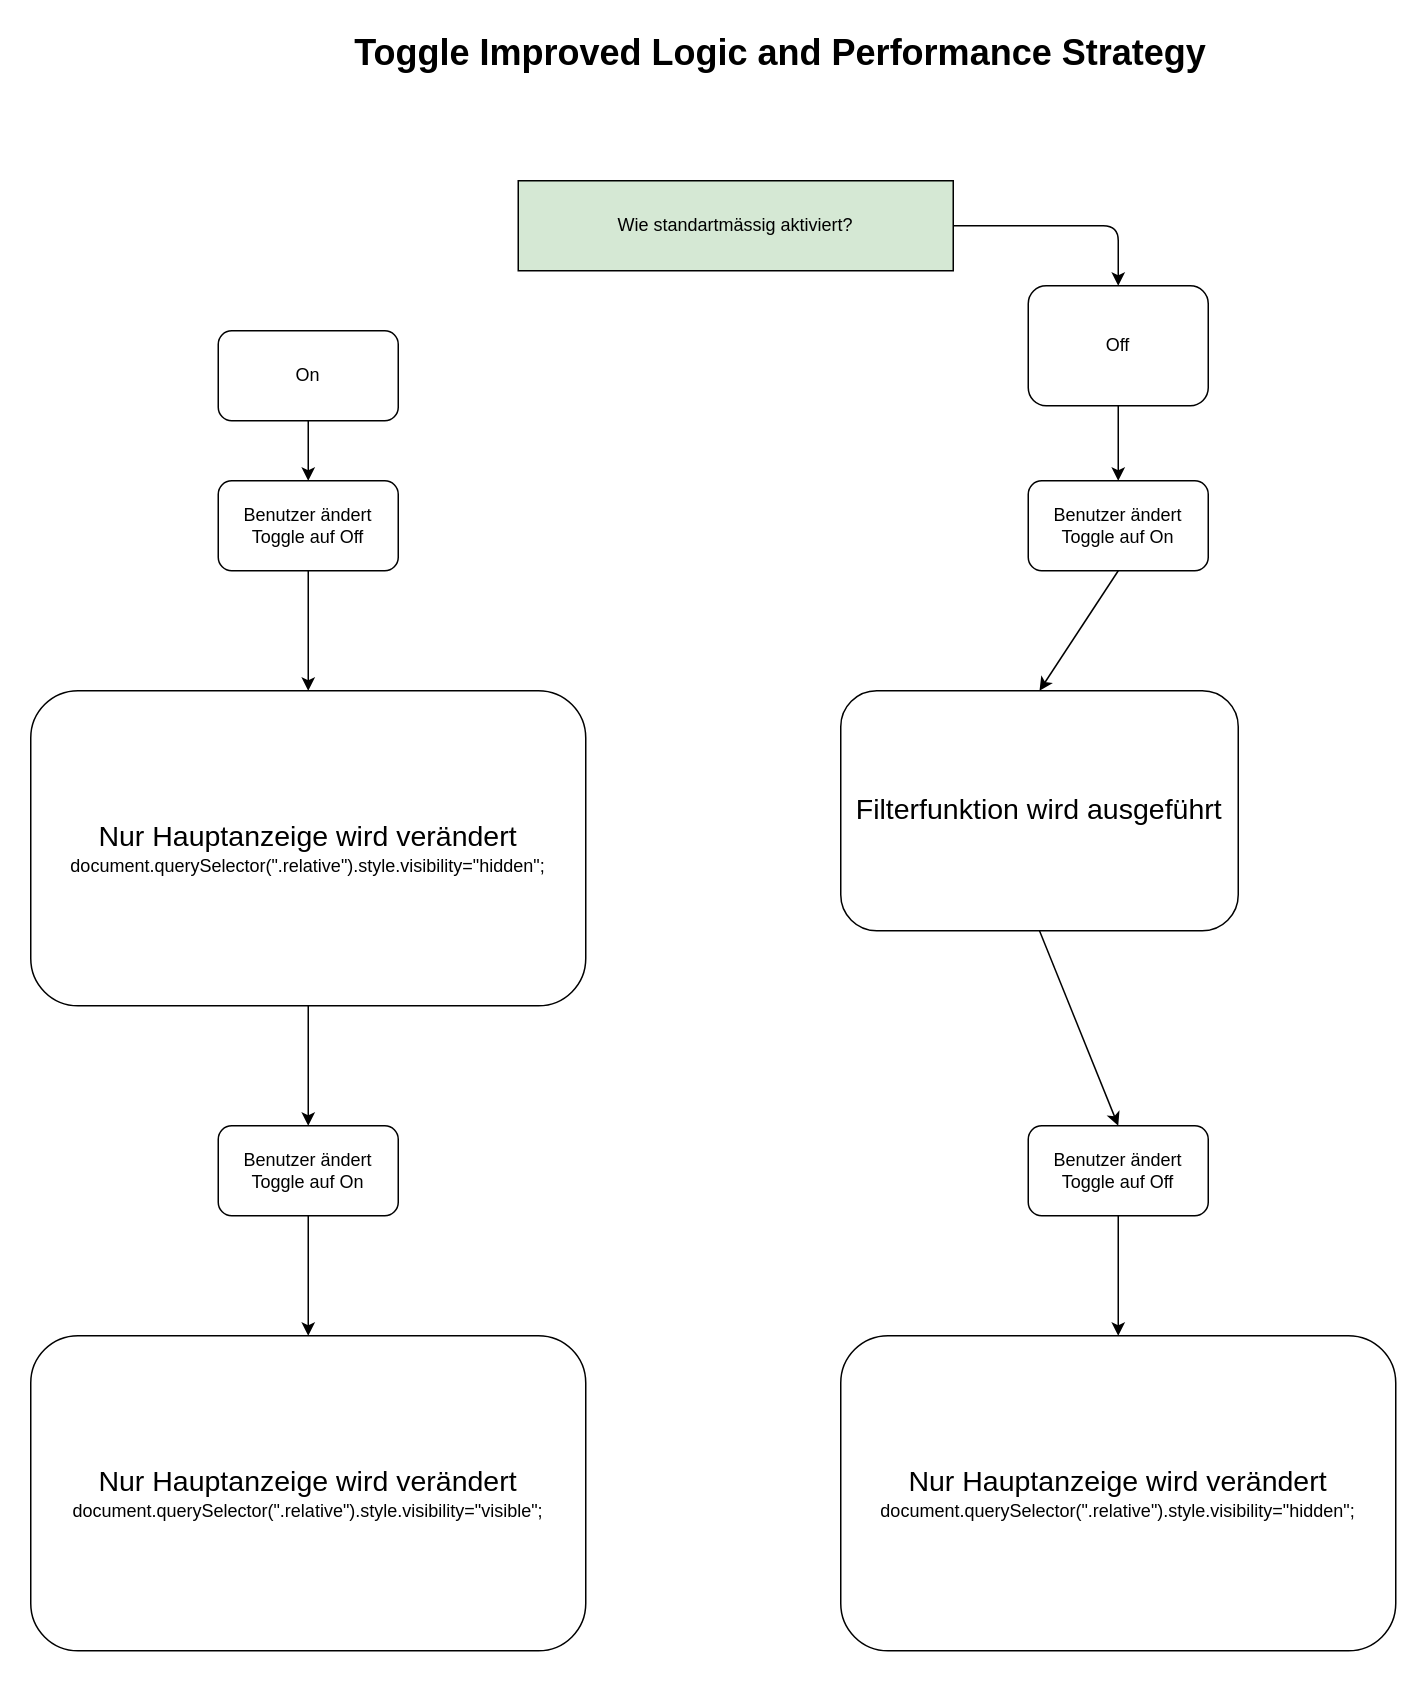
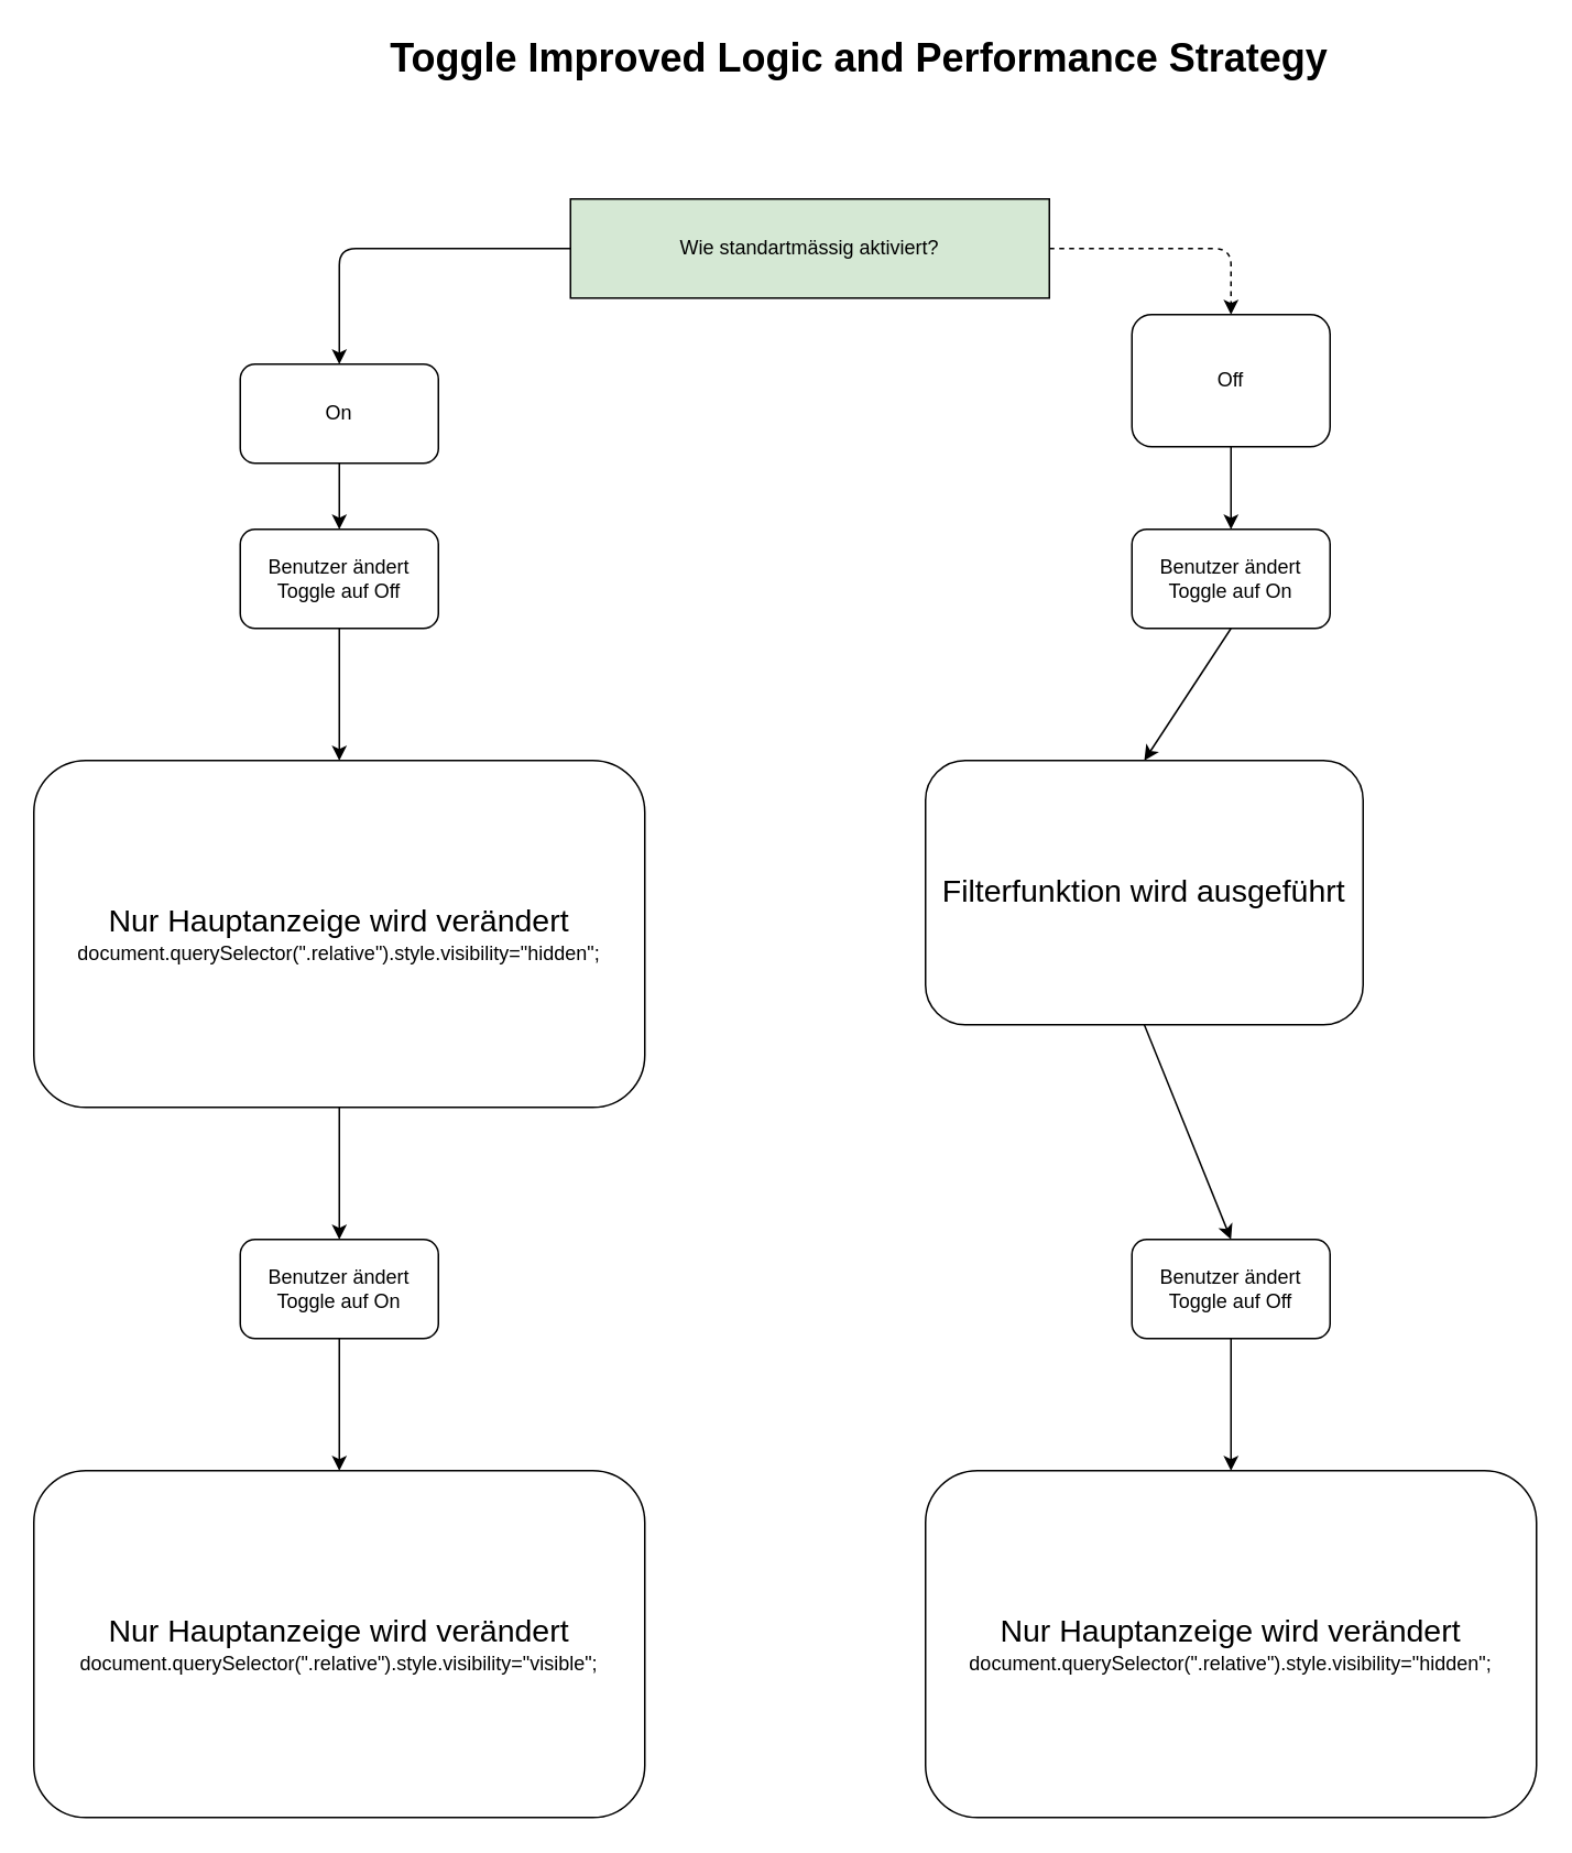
+ <mxCell id="14" value="" style="endArrow=classic;html=1;fontSize=19;exitX=0;exitY=0.5;exitDx=0;exitDy=0;entryX=0.5;entryY=0;entryDx=0;entryDy=0;" edge="1" parent="1" source="2" target="4"><mxGeometry width="50" height="50" relative="1" as="geometry"><mxPoint x="455" y="290" as="sourcePoint" /><mxPoint x="505" y="240" as="targetPoint" /><Array as="points"><mxPoint x="205" y="150" /></Array></mxGeometry></mxCell>
- <mxCell id="19" value="" style="endArrow=classic;html=1;fontSize=19;exitX=1;exitY=0.5;exitDx=0;exitDy=0;entryX=0.5;entryY=0;entryDx=0;entryDy=0;" edge="1" parent="1" source="2" target="5"><mxGeometry width="50" height="50" relative="1" as="geometry"><mxPoint x="805" y="150" as="sourcePoint" /><mxPoint x="855" y="100" as="targetPoint" /><Array as="points"><mxPoint x="745" y="150" /></Array></mxGeometry></mxCell>
+ <mxCell id="19" value="" style="endArrow=classic;html=1;fontSize=19;exitX=1;exitY=0.5;exitDx=0;exitDy=0;entryX=0.5;entryY=0;entryDx=0;entryDy=0;dashed=1;" edge="1" parent="1" source="2" target="5"><mxGeometry width="50" height="50" relative="1" as="geometry"><mxPoint x="805" y="150" as="sourcePoint" /><mxPoint x="855" y="100" as="targetPoint" /><Array as="points"><mxPoint x="745" y="150" /></Array></mxGeometry></mxCell>
